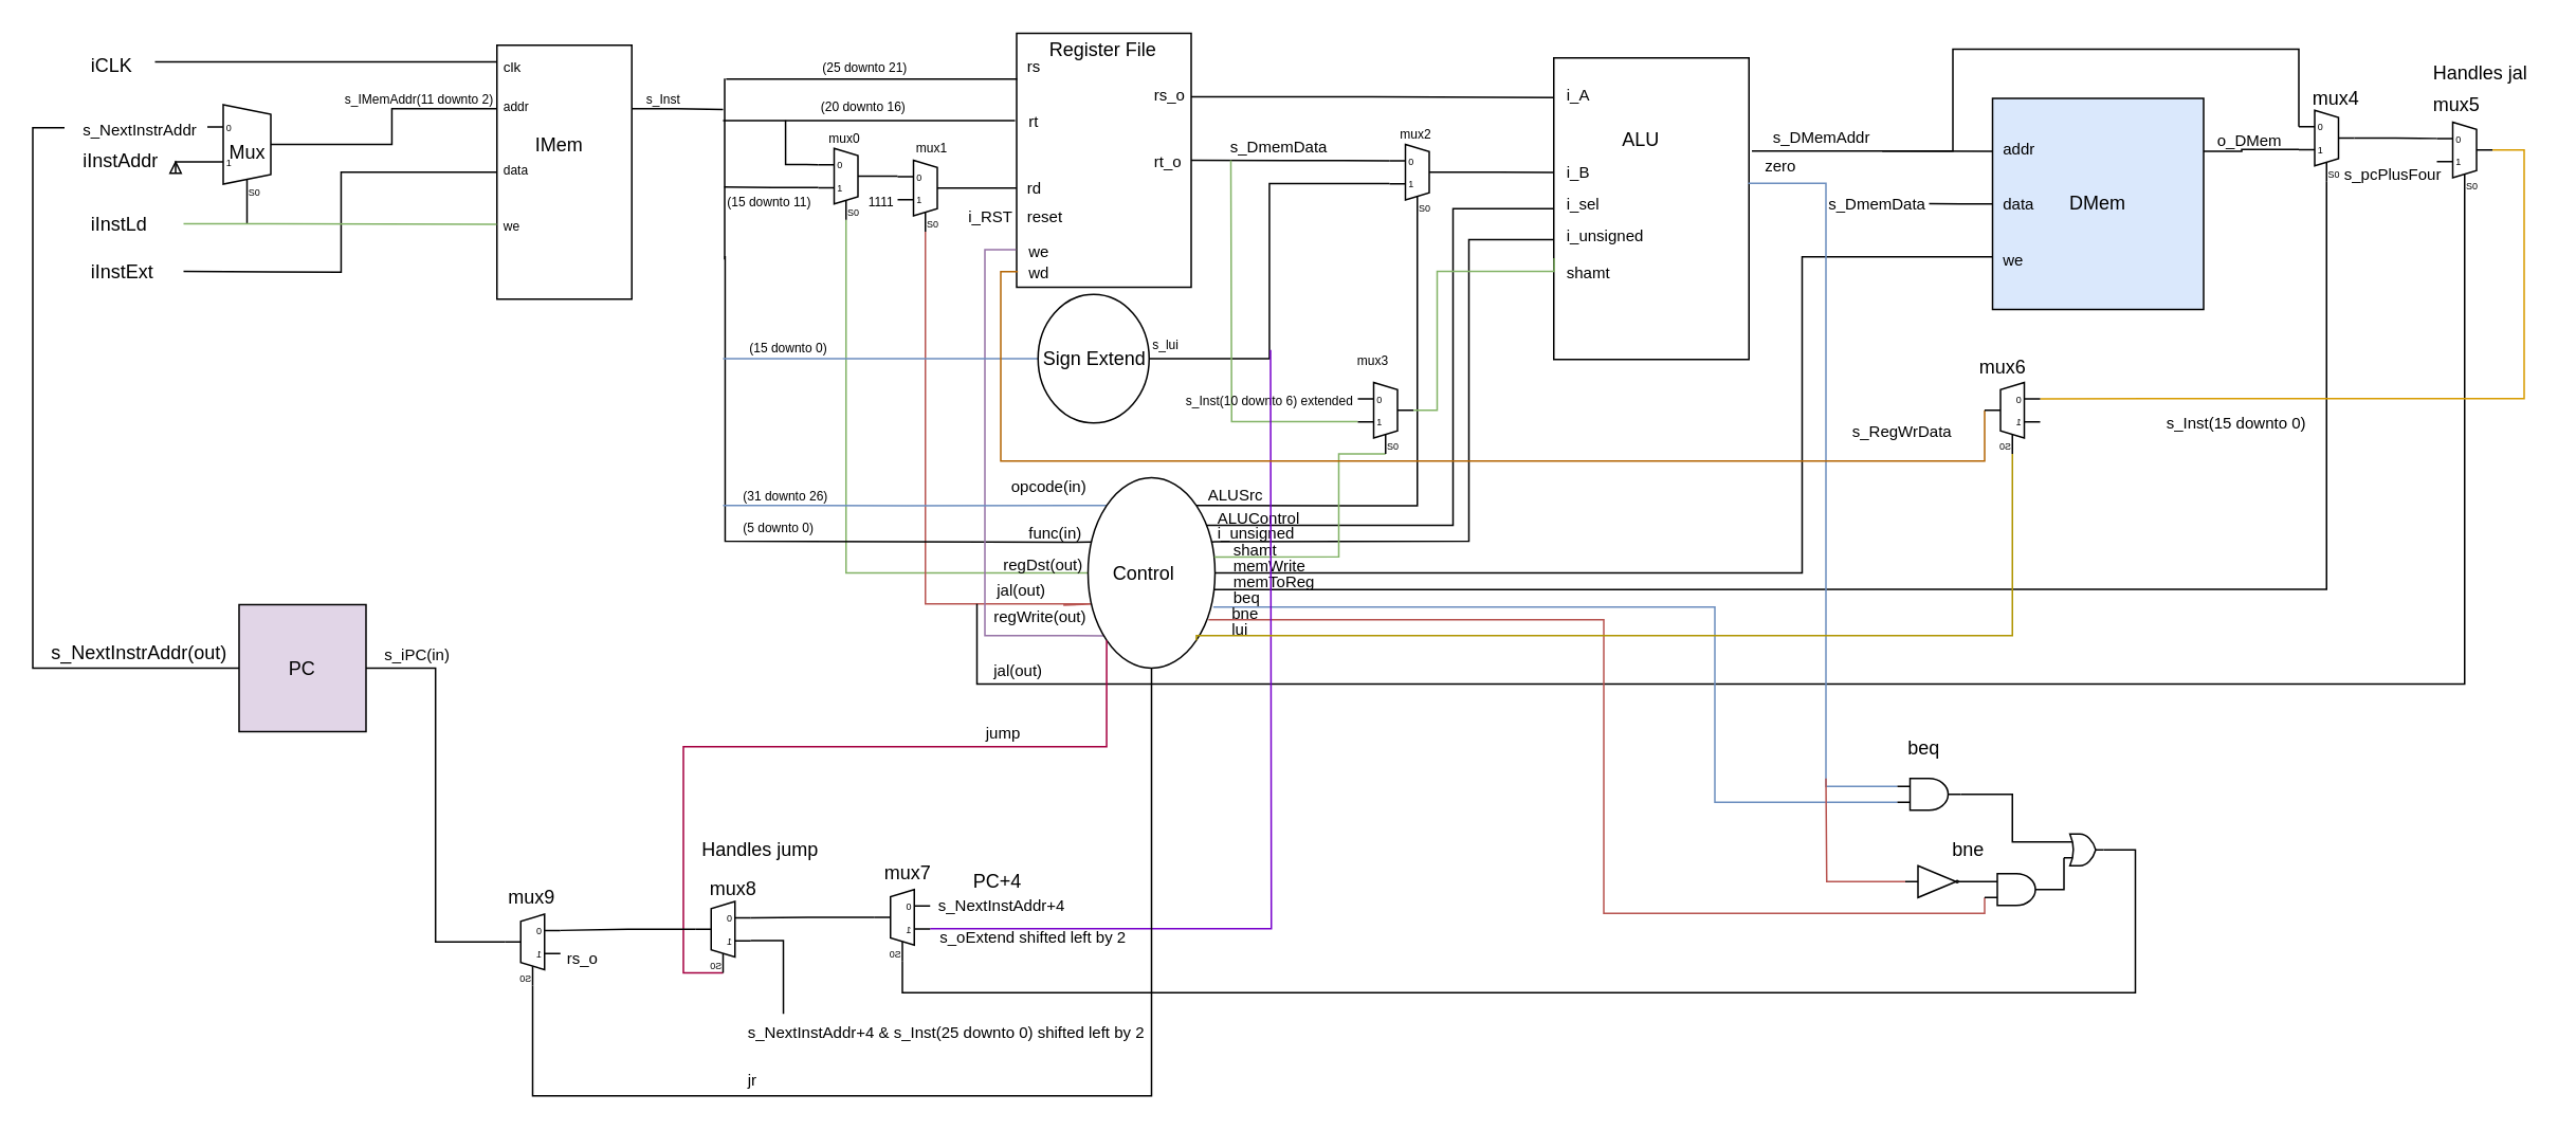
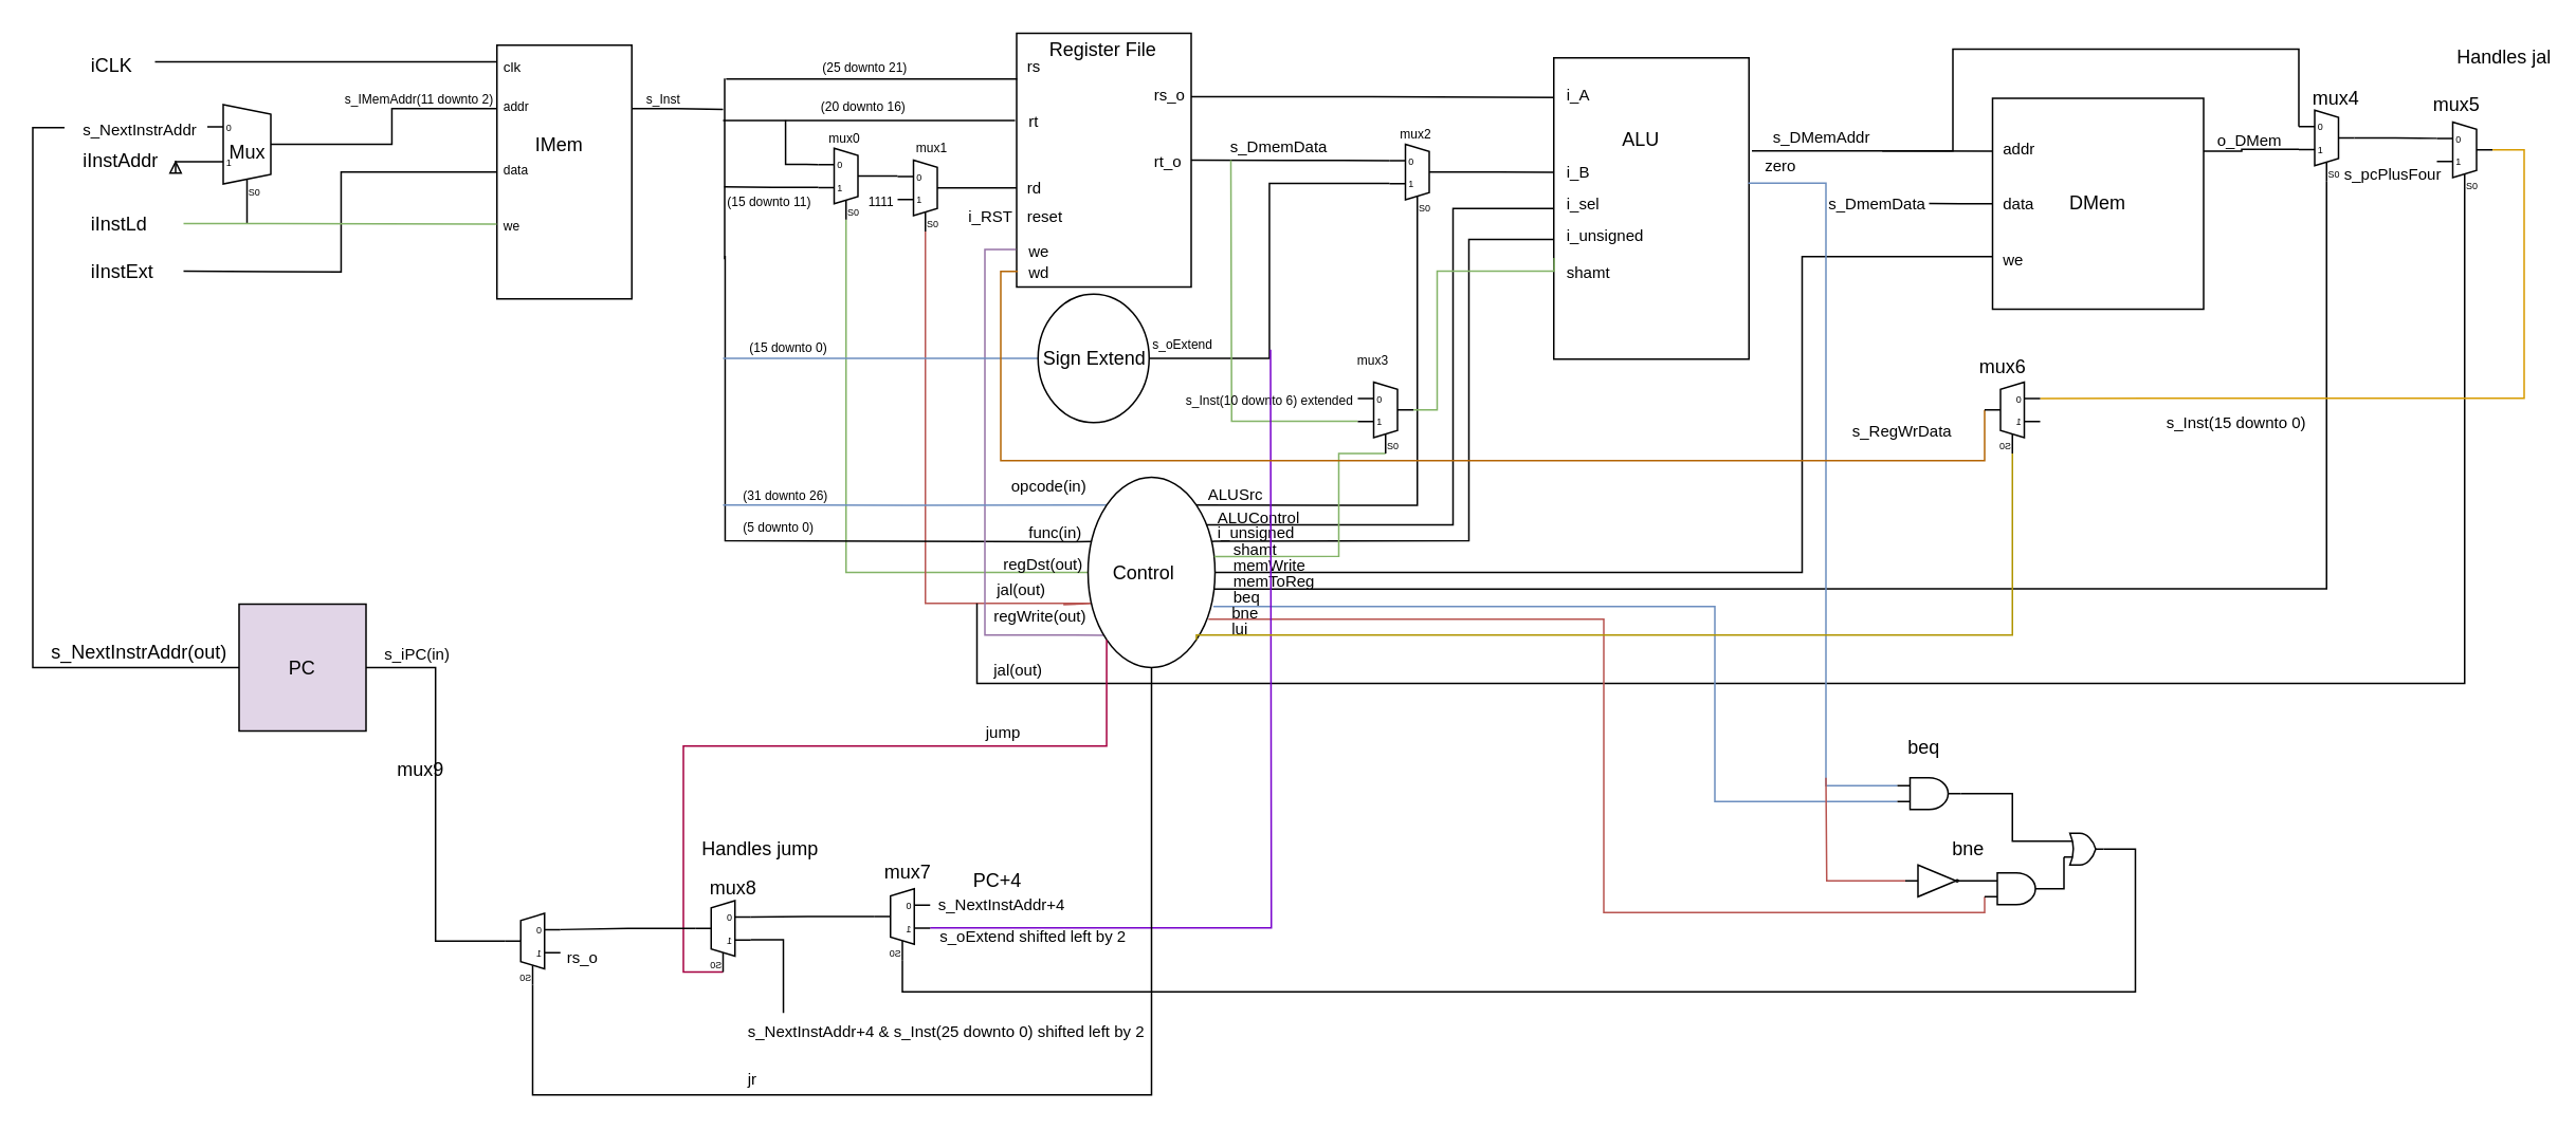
- <mxCell id="164" value="Handles jal" style="text;html=1;resizable=0;points=[];autosize=1;align=left;verticalAlign=top;spacingTop=-4;" parent="1" vertex="1"><mxGeometry x="1530.5" y="35.5" width="70" height="20" as="geometry" /></mxCell>
+ <mxCell id="164" value="Handles jal" style="text;html=1;resizable=0;points=[];autosize=1;align=left;verticalAlign=top;spacingTop=-4;" parent="1" vertex="1"><mxGeometry x="1545.5" y="25.5" width="70" height="20" as="geometry" /></mxCell>
- <mxCell id="85" value="DMem" style="whiteSpace=wrap;html=1;aspect=fixed;strokeWidth=1;fillColor=#dae8fc;" parent="1" vertex="1"><mxGeometry x="1255" y="61.5" width="133" height="133" as="geometry" /></mxCell>
+ <mxCell id="85" value="DMem" style="whiteSpace=wrap;html=1;aspect=fixed;strokeWidth=1;" parent="1" vertex="1"><mxGeometry x="1255" y="61.5" width="133" height="133" as="geometry" /></mxCell>
- <mxCell id="79" value="&lt;span style=&quot;font-size: 8px&quot;&gt;s_lui&lt;/span&gt;" style="text;html=1;resizable=0;points=[];autosize=1;align=left;verticalAlign=top;spacingTop=-4;" parent="1" vertex="1"><mxGeometry x="724" y="205.5" width="50" height="20" as="geometry" /></mxCell>
+ <mxCell id="79" value="&lt;span style=&quot;font-size: 8px&quot;&gt;s_oExtend&lt;/span&gt;" style="text;html=1;resizable=0;points=[];autosize=1;align=left;verticalAlign=top;spacingTop=-4;" parent="1" vertex="1"><mxGeometry x="724" y="205.5" width="50" height="20" as="geometry" /></mxCell>
- <mxCell id="168" value="mux9" style="text;html=1;resizable=0;points=[];autosize=1;align=left;verticalAlign=top;spacingTop=-4;" vertex="1" parent="1"><mxGeometry x="317.5" y="555" width="40" height="20" as="geometry" /></mxCell>
+ <mxCell id="168" value="mux9" style="text;html=1;resizable=0;points=[];autosize=1;align=left;verticalAlign=top;spacingTop=-4;" vertex="1" parent="1"><mxGeometry x="247.5" y="475" width="40" height="20" as="geometry" /></mxCell>
